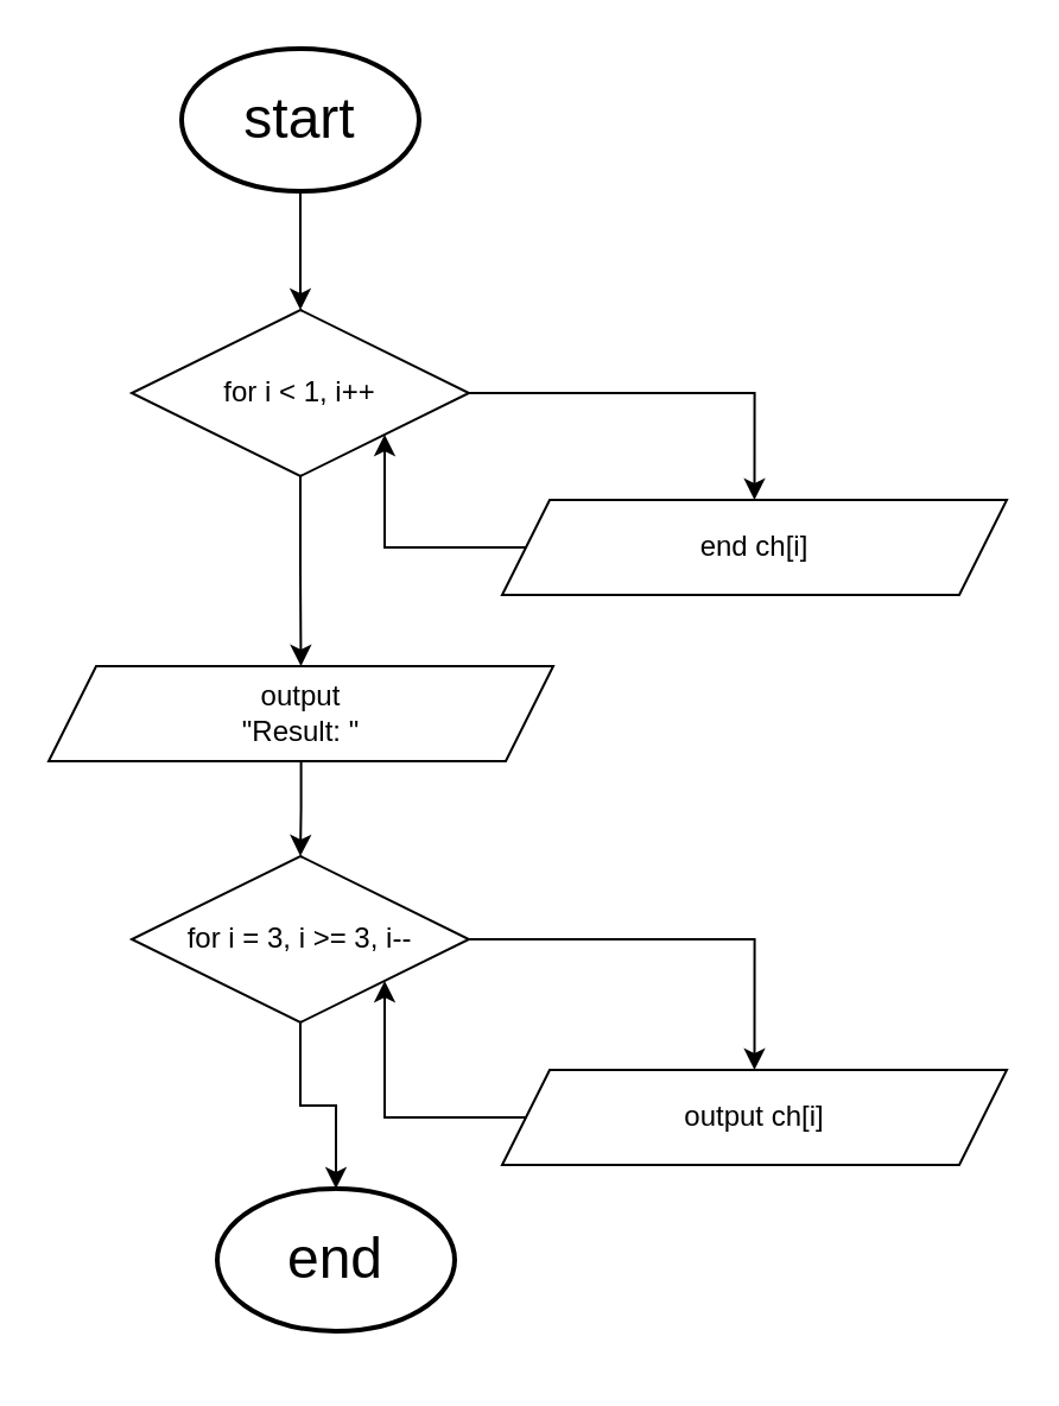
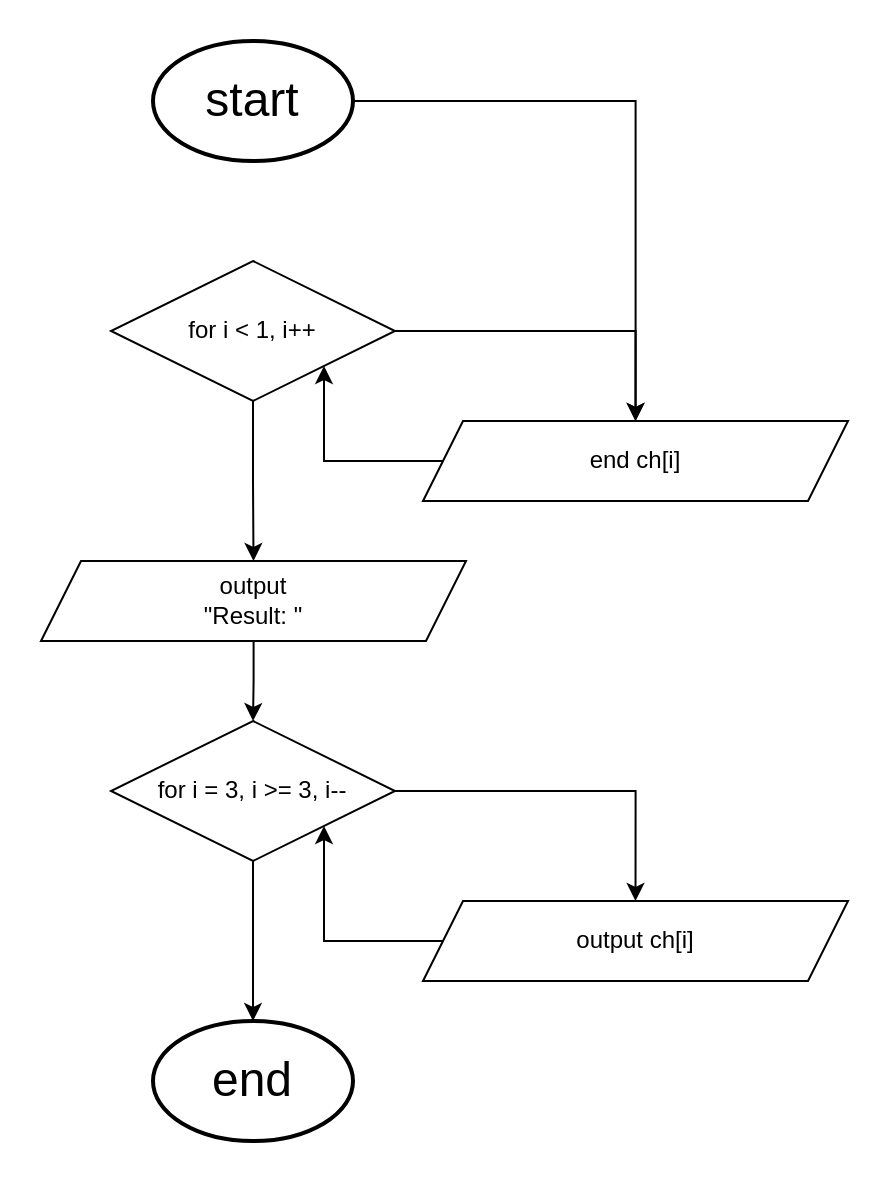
- <mxCell id="2" style="edgeStyle=orthogonalEdgeStyle;rounded=0;orthogonalLoop=1;jettySize=auto;html=1;entryX=0.5;entryY=0;entryDx=0;entryDy=0;" edge="1" parent="1" source="3" target="7"><mxGeometry relative="1" as="geometry" /></mxCell>
+ <mxCell id="2" style="edgeStyle=orthogonalEdgeStyle;rounded=0;orthogonalLoop=1;jettySize=auto;html=1;" edge="1" parent="1" source="3" target="11"><mxGeometry relative="1" as="geometry" /></mxCell>
- <mxCell id="4" value="&lt;font style=&quot;font-size: 24px;&quot;&gt;end&lt;/font&gt;" style="strokeWidth=2;html=1;shape=mxgraph.flowchart.start_1;whiteSpace=wrap;" vertex="1" parent="1"><mxGeometry x="91" y="500" width="100" height="60" as="geometry" /></mxCell>
+ <mxCell id="4" value="&lt;font style=&quot;font-size: 24px;&quot;&gt;end&lt;/font&gt;" style="strokeWidth=2;html=1;shape=mxgraph.flowchart.start_1;whiteSpace=wrap;" vertex="1" parent="1"><mxGeometry x="76" y="510" width="100" height="60" as="geometry" /></mxCell>
